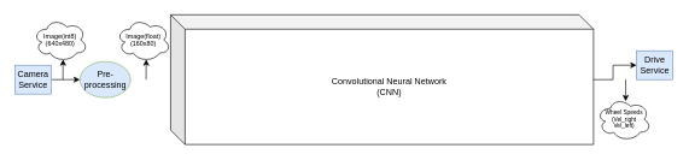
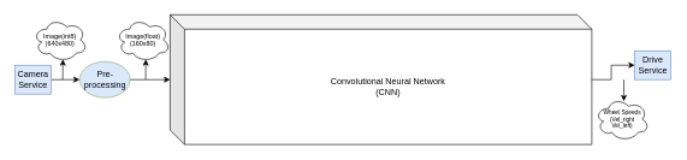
+ <mxCell id="27" value="" style="edgeStyle=orthogonalEdgeStyle;rounded=0;orthogonalLoop=1;jettySize=auto;html=1;" edge="1" parent="1" source="28" target="31"><mxGeometry relative="1" as="geometry" /></mxCell>
